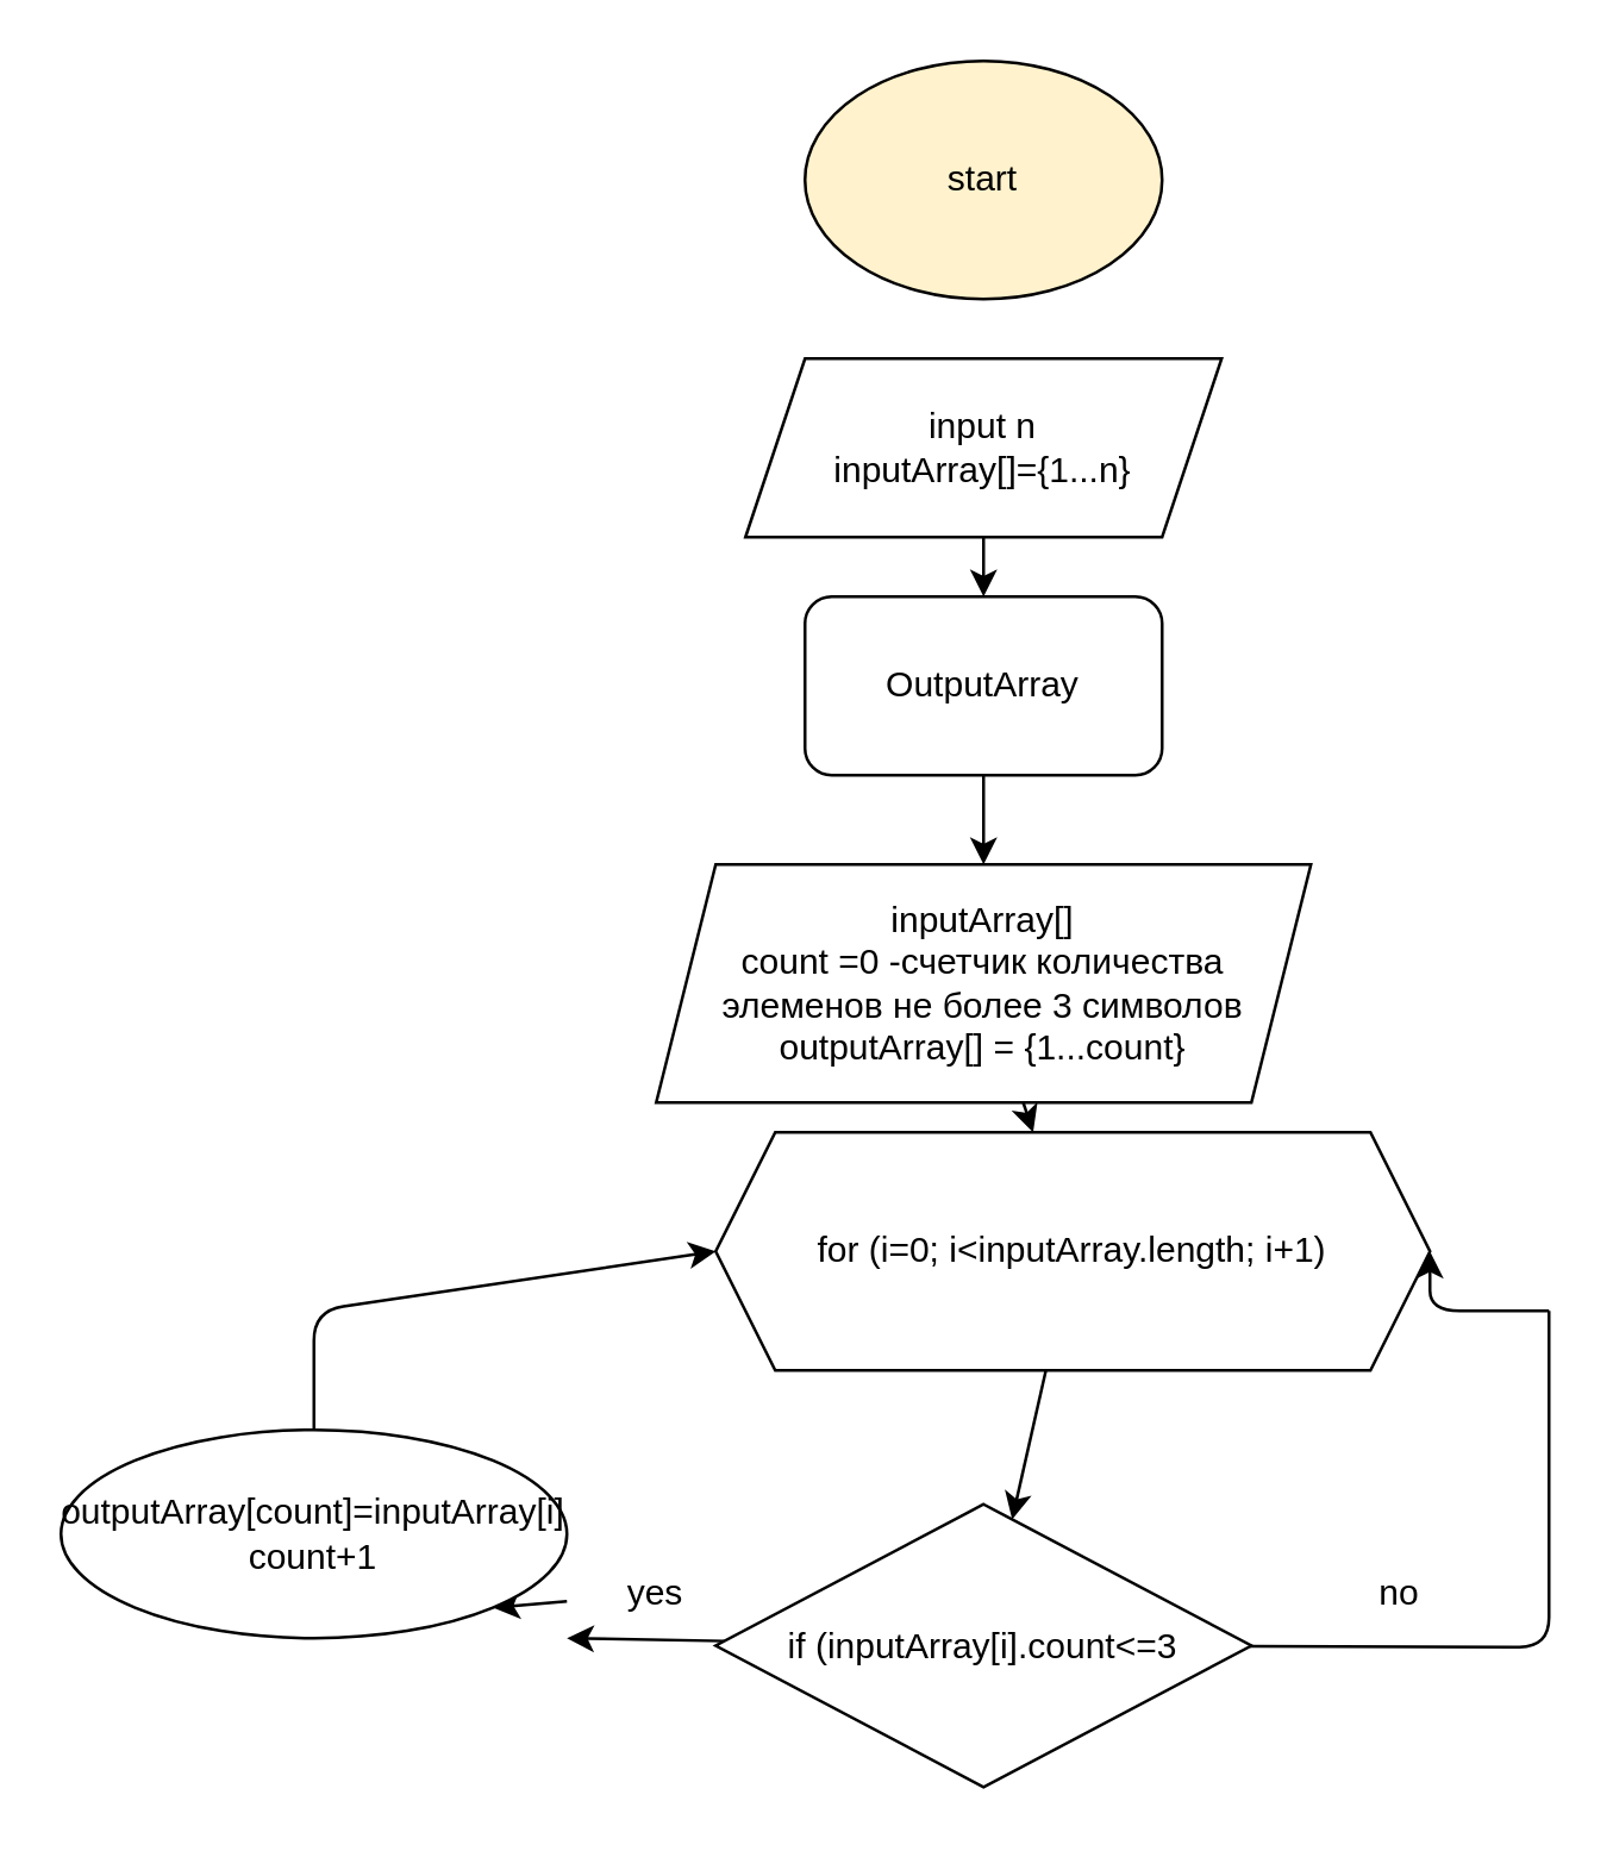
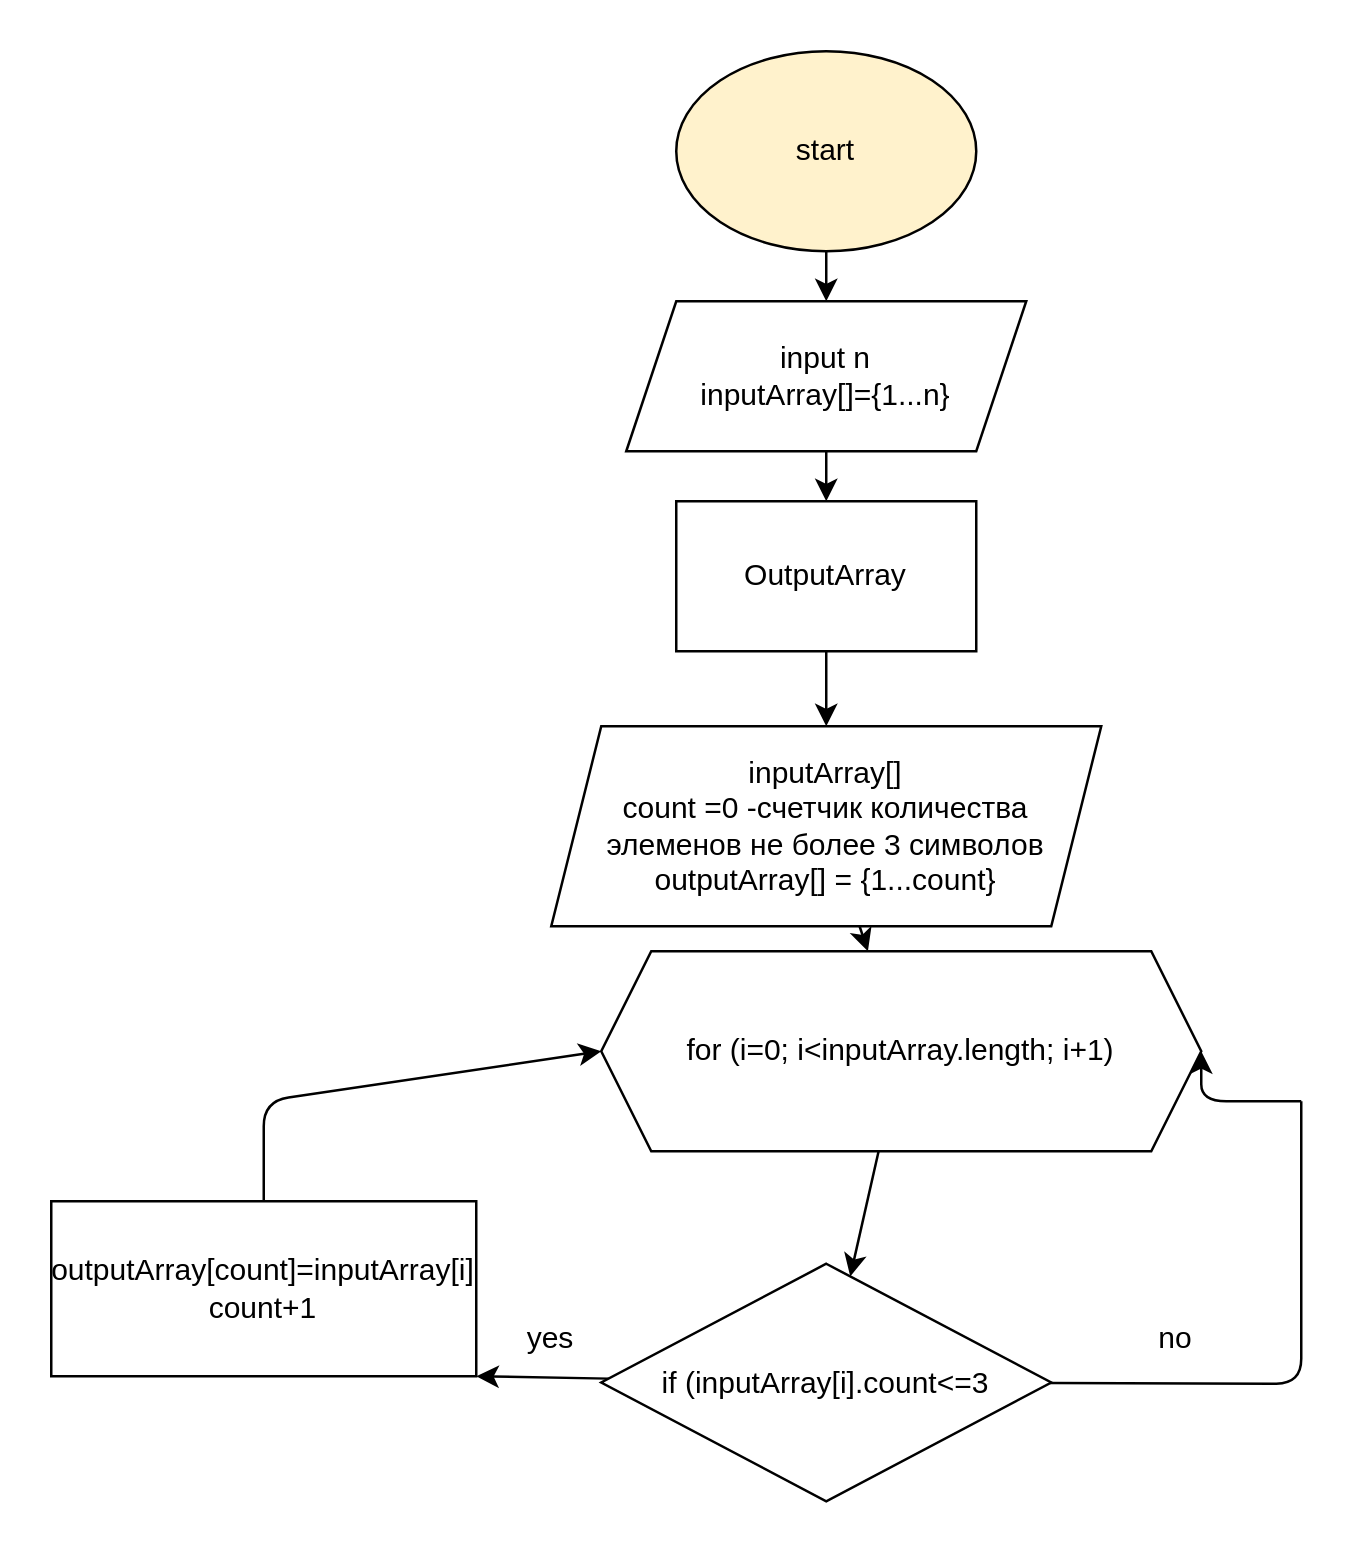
+ <mxCell id="2" value="" style="edgeStyle=none;html=1;" parent="1" source="3" target="6" edge="1"><mxGeometry relative="1" as="geometry" /></mxCell>
- <mxCell id="8" value="OutputArray" style="rounded=1;whiteSpace=wrap;html=1;" parent="1" vertex="1"><mxGeometry x="270" y="200" width="120" height="60" as="geometry" /></mxCell>
+ <mxCell id="8" value="OutputArray" style="whiteSpace=wrap;html=1;rounded=0;" parent="1" vertex="1"><mxGeometry x="270" y="200" width="120" height="60" as="geometry" /></mxCell>
- <mxCell id="20" value="outputArray[count]=inputArray[i]&lt;br&gt;count+1" style="ellipse;whiteSpace=wrap;html=1;" parent="1" vertex="1"><mxGeometry x="20" y="480" width="170" height="70" as="geometry" /></mxCell>
+ <mxCell id="20" value="outputArray[count]=inputArray[i]&lt;br&gt;count+1" style="rounded=0;whiteSpace=wrap;html=1;" parent="1" vertex="1"><mxGeometry x="20" y="480" width="170" height="70" as="geometry" /></mxCell>
